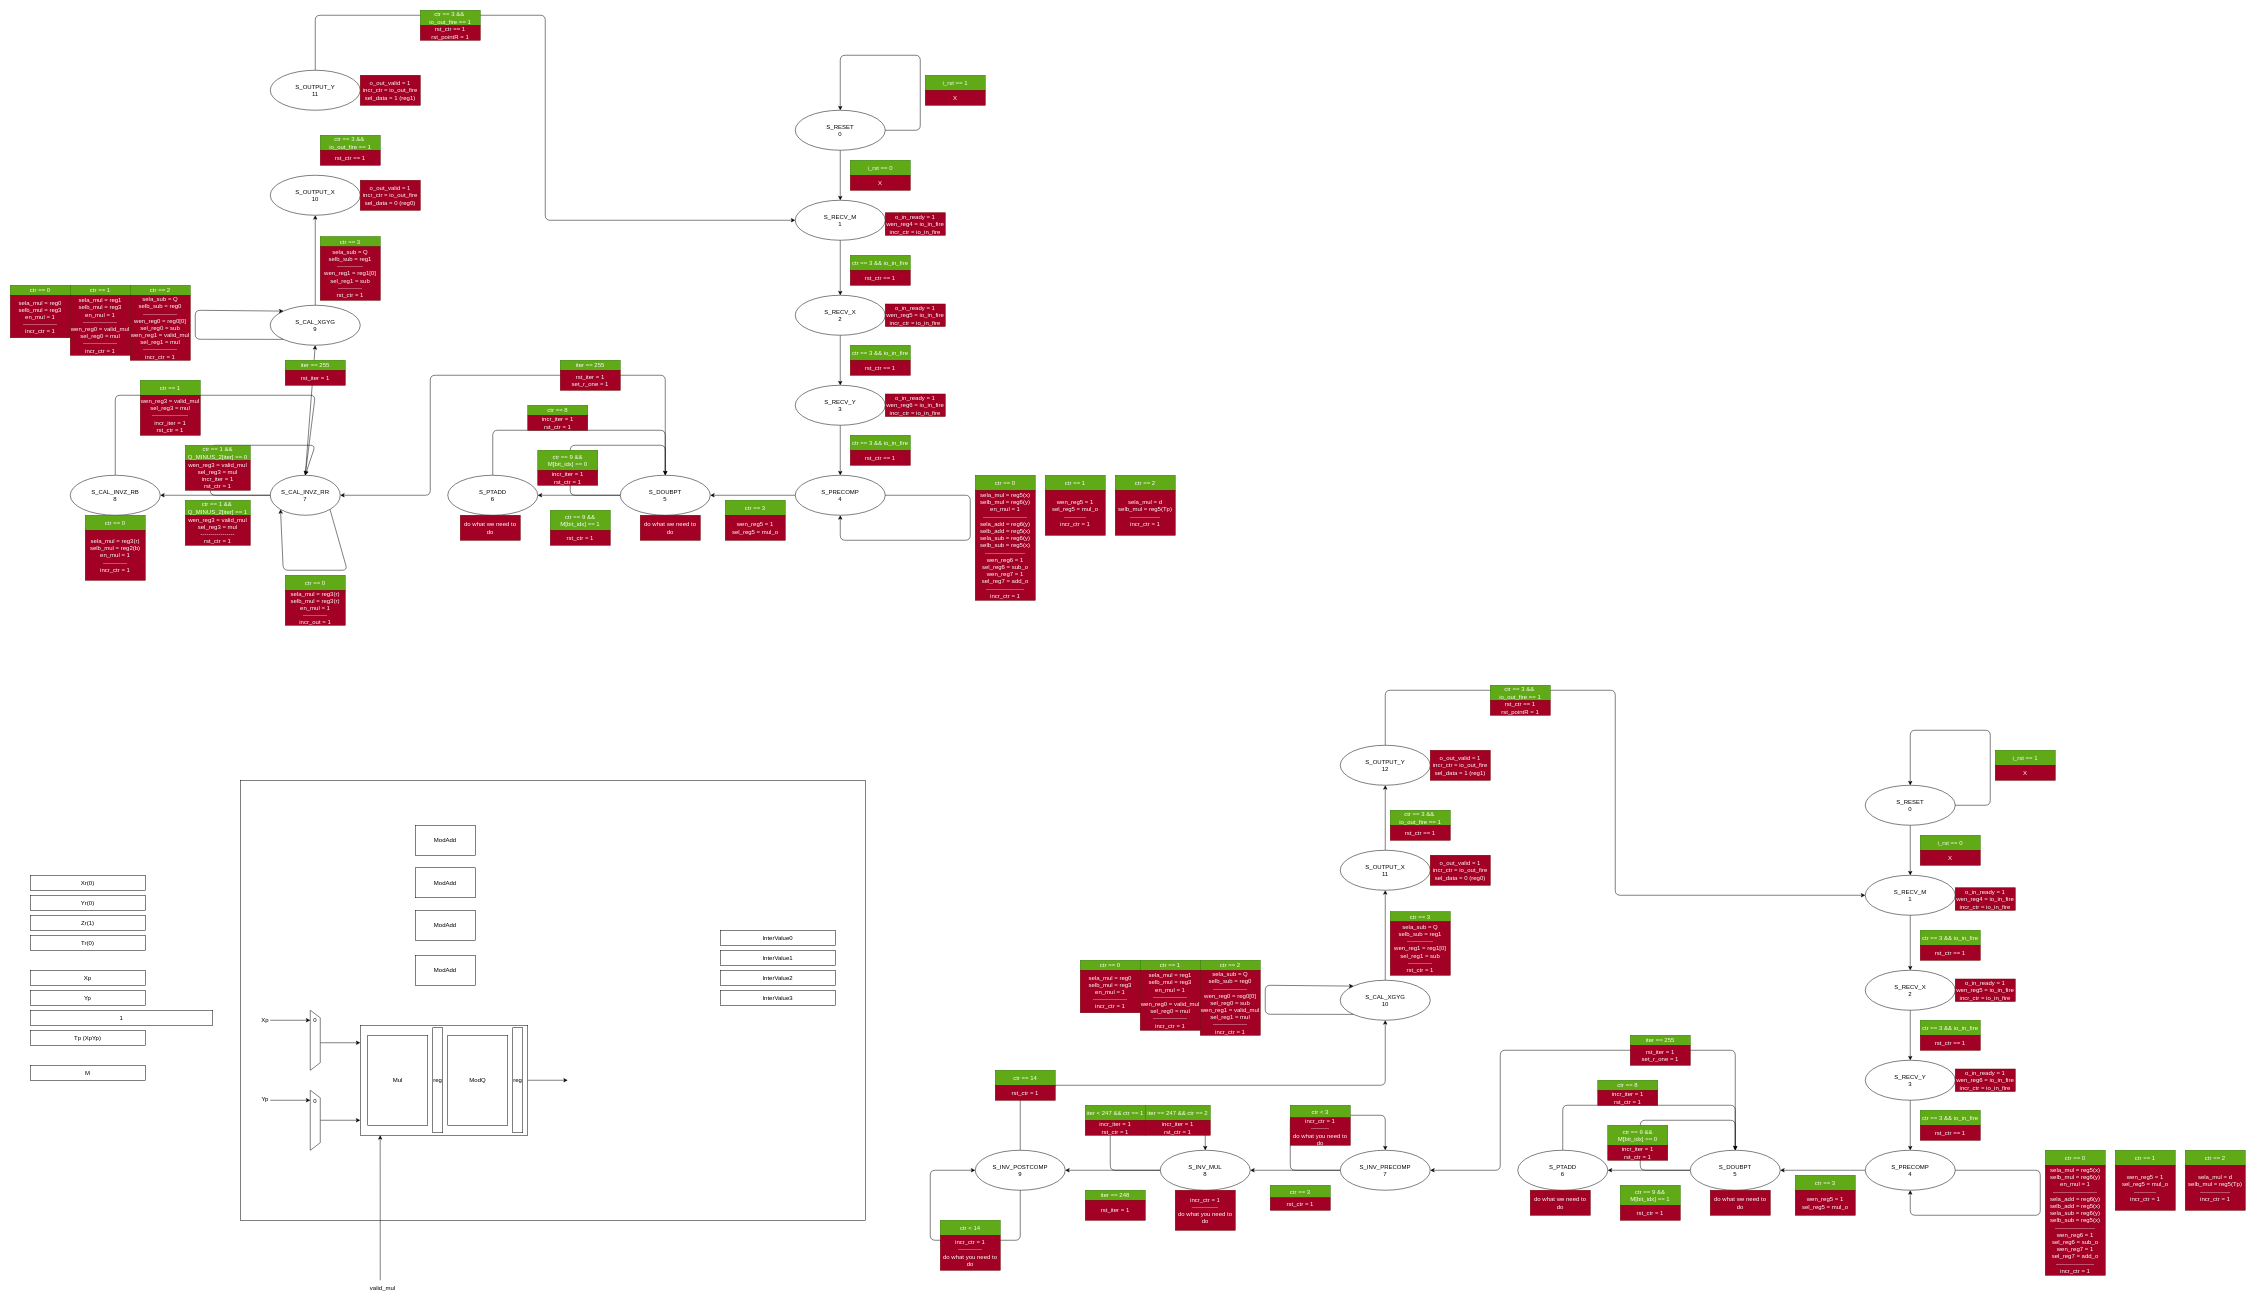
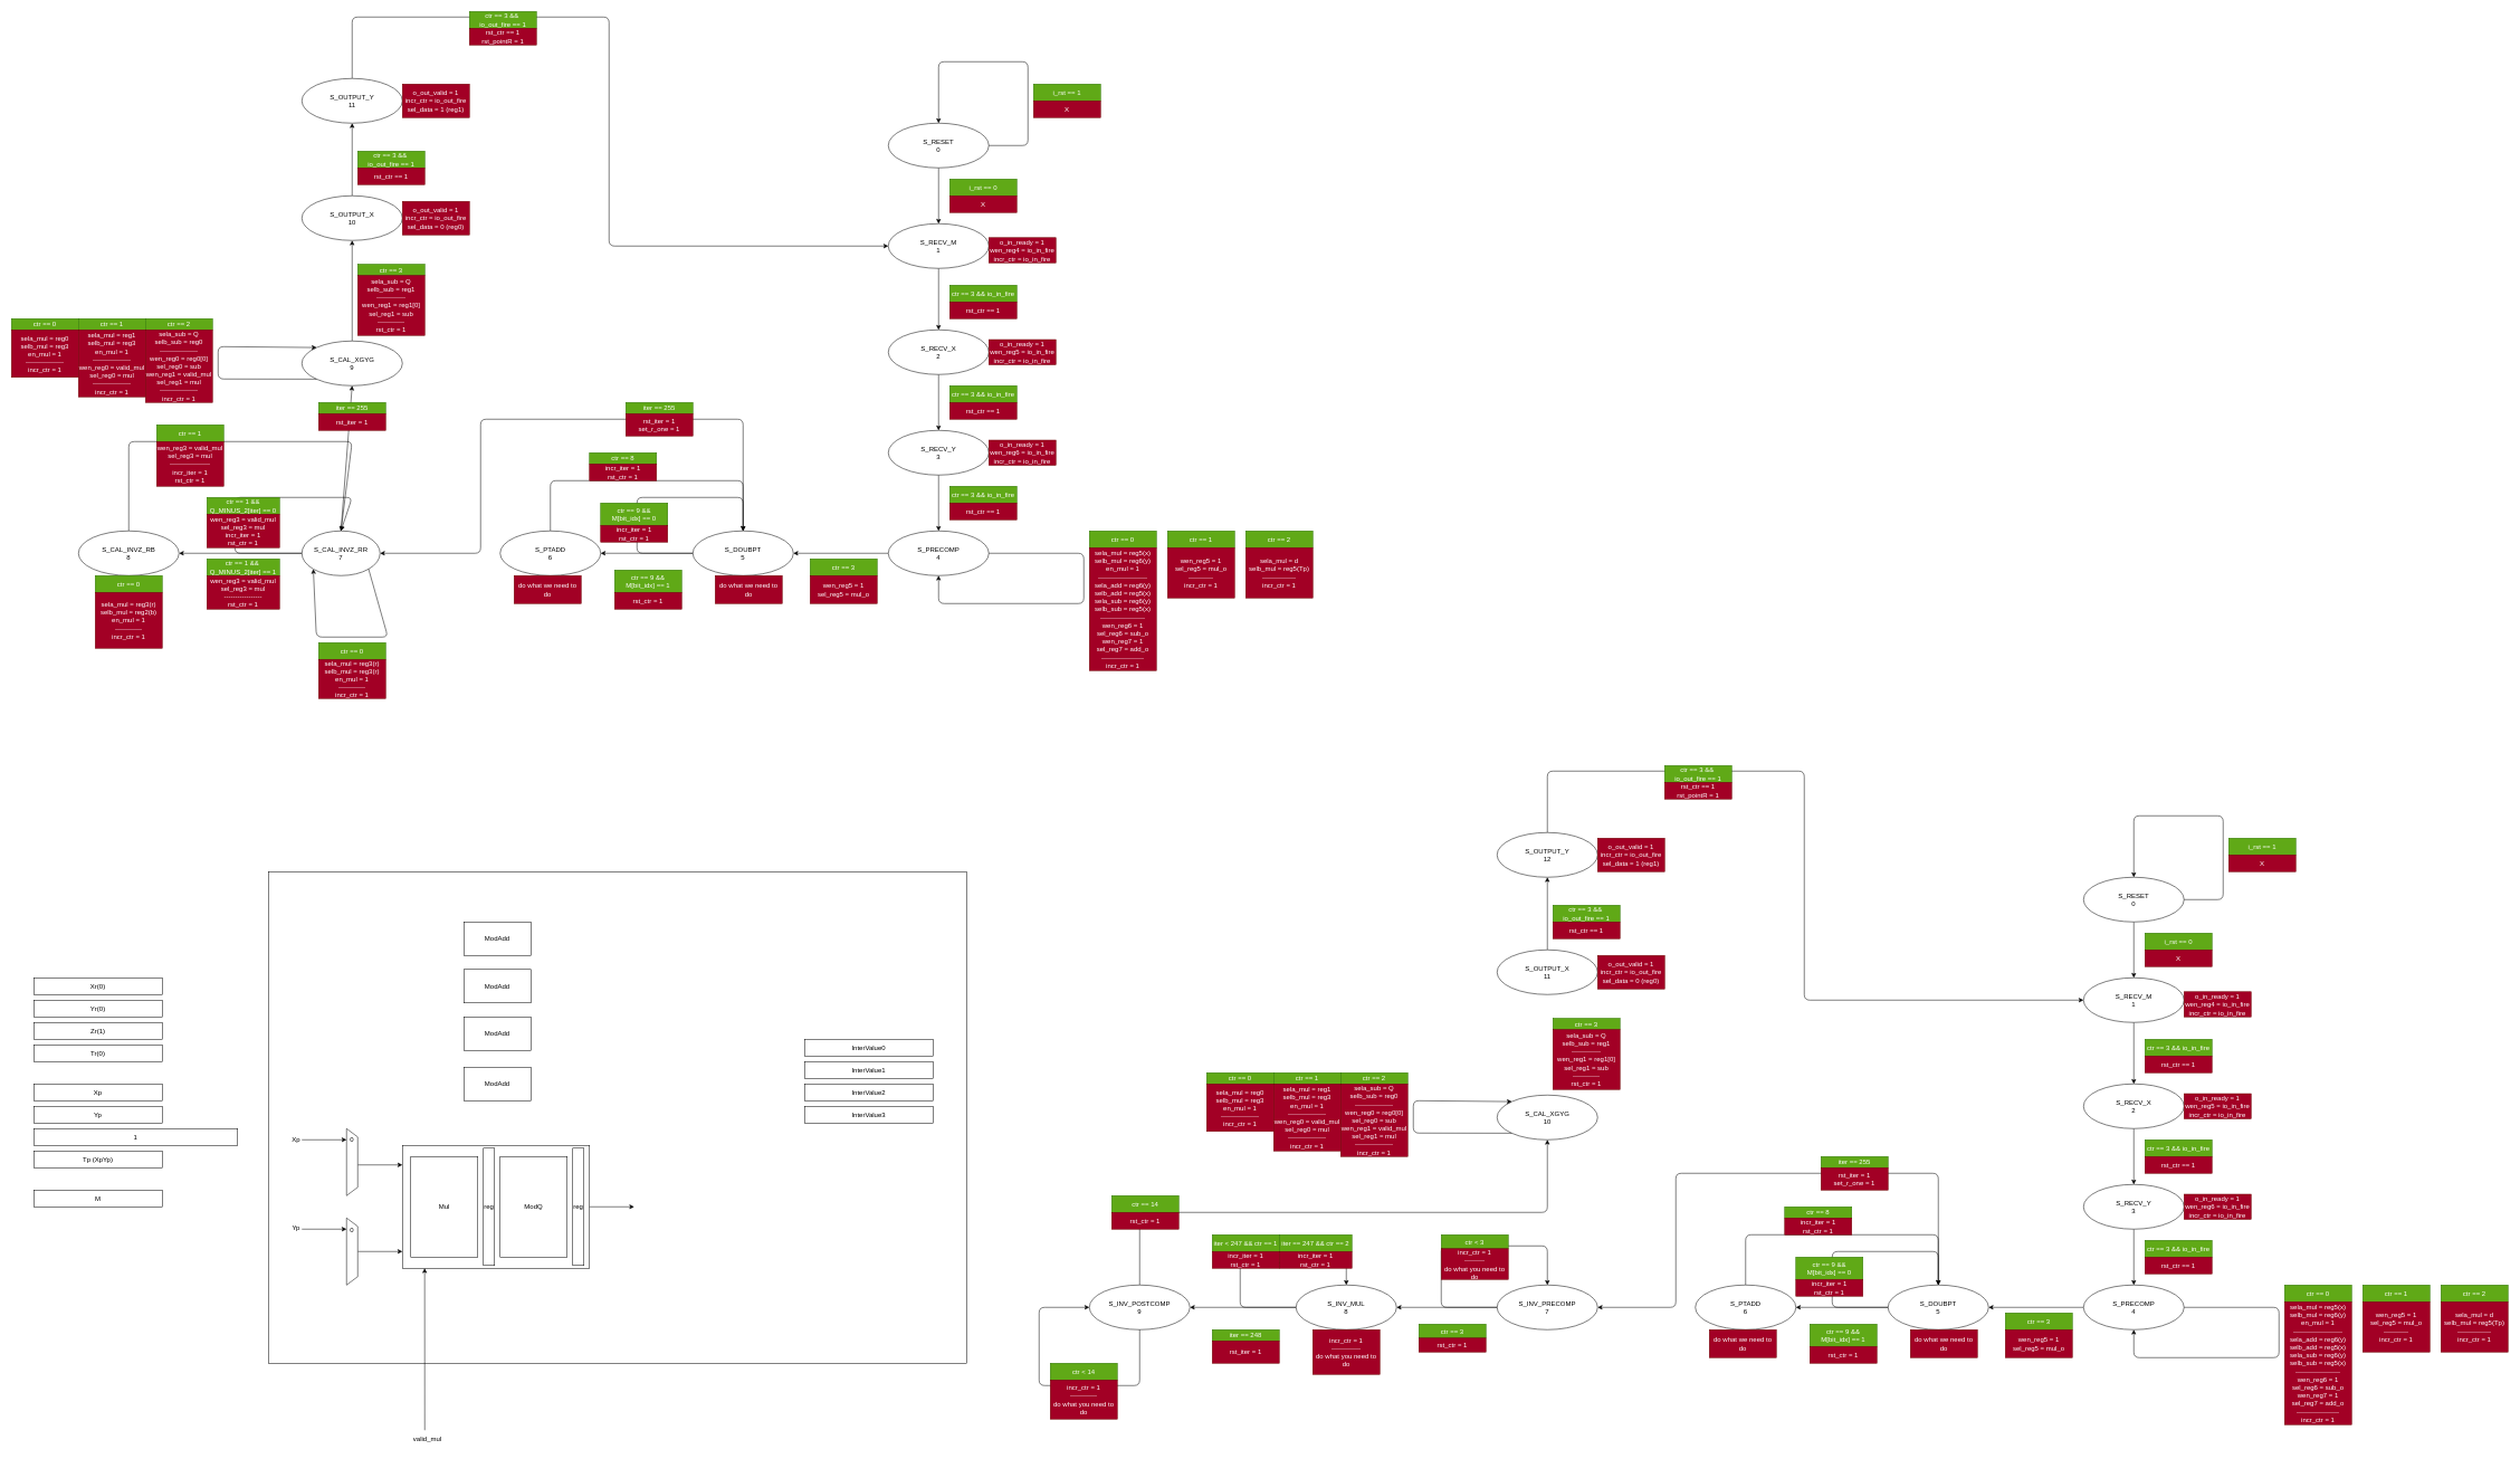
+ <mxCell id="72" style="edgeStyle=none;html=1;exitX=0.5;exitY=0;exitDx=0;exitDy=0;entryX=0.5;entryY=1;entryDx=0;entryDy=0;" parent="1" source="73" target="75" edge="1"><mxGeometry relative="1" as="geometry" /></mxCell>
- <mxCell id="102" value="sela_mul = reg3(r)&lt;br&gt;selb_mul = reg3(r)&lt;br&gt;en_mul = 1&lt;br&gt;------------&lt;br&gt;incr_out = 1" style="whiteSpace=wrap;html=1;fillColor=#a20025;fontColor=#ffffff;strokeColor=#6F0000;" parent="1" vertex="1"><mxGeometry x="570" y="1180" width="120" height="70" as="geometry" /></mxCell>
+ <mxCell id="102" value="sela_mul = reg3(r)&lt;br&gt;selb_mul = reg3(r)&lt;br&gt;en_mul = 1&lt;br&gt;------------&lt;br&gt;incr_ctr = 1" style="whiteSpace=wrap;html=1;fillColor=#a20025;fontColor=#ffffff;strokeColor=#6F0000;" parent="1" vertex="1"><mxGeometry x="570" y="1180" width="120" height="70" as="geometry" /></mxCell>
- <mxCell id="156" style="edgeStyle=none;html=1;exitX=0.5;exitY=0;exitDx=0;exitDy=0;entryX=0.5;entryY=1;entryDx=0;entryDy=0;" parent="1" source="157" target="159" edge="1"><mxGeometry relative="1" as="geometry" /></mxCell>
